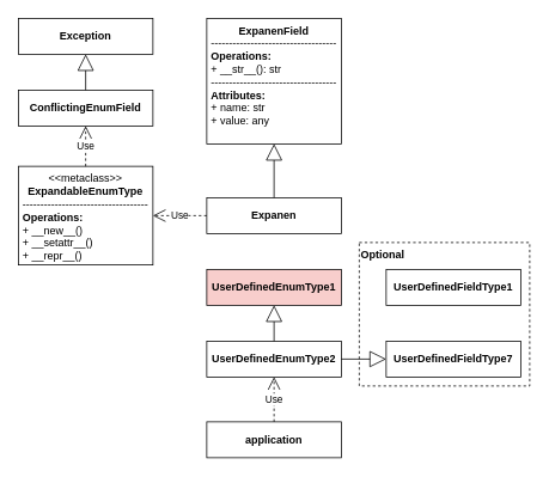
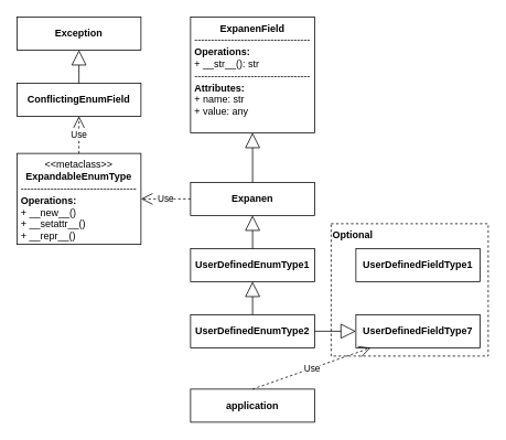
+ <mxCell id="5" value="" style="endArrow=block;endSize=16;endFill=0;html=1;rounded=0;exitX=0.5;exitY=0;exitDx=0;exitDy=0;entryX=0.5;entryY=1;entryDx=0;entryDy=0;" parent="1" source="4" target="3" edge="1"><mxGeometry x="-0.333" width="160" relative="1" as="geometry"><mxPoint x="260" y="45" as="sourcePoint" /><mxPoint x="420" y="45" as="targetPoint" /><mxPoint as="offset" /></mxGeometry></mxCell>
- <mxCell id="4" value="UserDefinedEnumType1" style="rounded=0;whiteSpace=wrap;html=1;fontStyle=1;fillColor=#f8cecc;" parent="1" vertex="1"><mxGeometry x="230" y="300" width="150" height="40" as="geometry" /></mxCell>
+ <mxCell id="4" value="UserDefinedEnumType1" style="rounded=0;whiteSpace=wrap;html=1;fontStyle=1" parent="1" vertex="1"><mxGeometry x="230" y="300" width="150" height="40" as="geometry" /></mxCell>
- <mxCell id="16" value="Use" style="endArrow=open;endSize=12;dashed=1;html=1;rounded=0;exitX=0.5;exitY=0;exitDx=0;exitDy=0;entryX=0.5;entryY=1;entryDx=0;entryDy=0;" edge="1" parent="1" source="15" target="6"><mxGeometry width="160" relative="1" as="geometry"><mxPoint x="240" y="200" as="sourcePoint" /><mxPoint x="160" y="200" as="targetPoint" /></mxGeometry></mxCell>
+ <mxCell id="16" value="Use" style="endArrow=open;endSize=12;dashed=1;html=1;rounded=0;exitX=0.5;exitY=0;exitDx=0;exitDy=0;" edge="1" parent="1" source="15" target="12"><mxGeometry width="160" relative="1" as="geometry"><mxPoint x="240" y="200" as="sourcePoint" /><mxPoint x="160" y="200" as="targetPoint" /></mxGeometry></mxCell>
